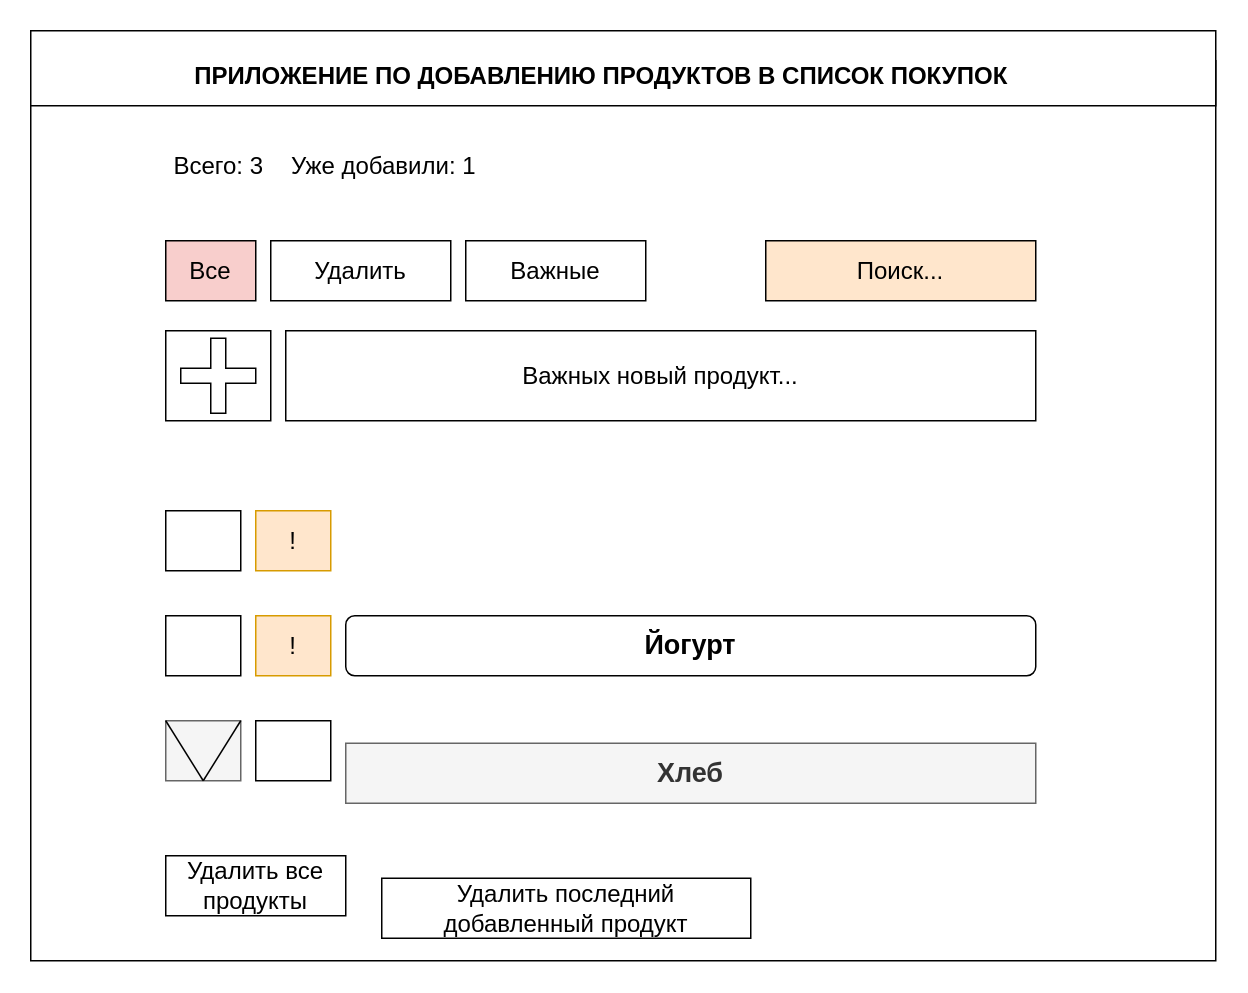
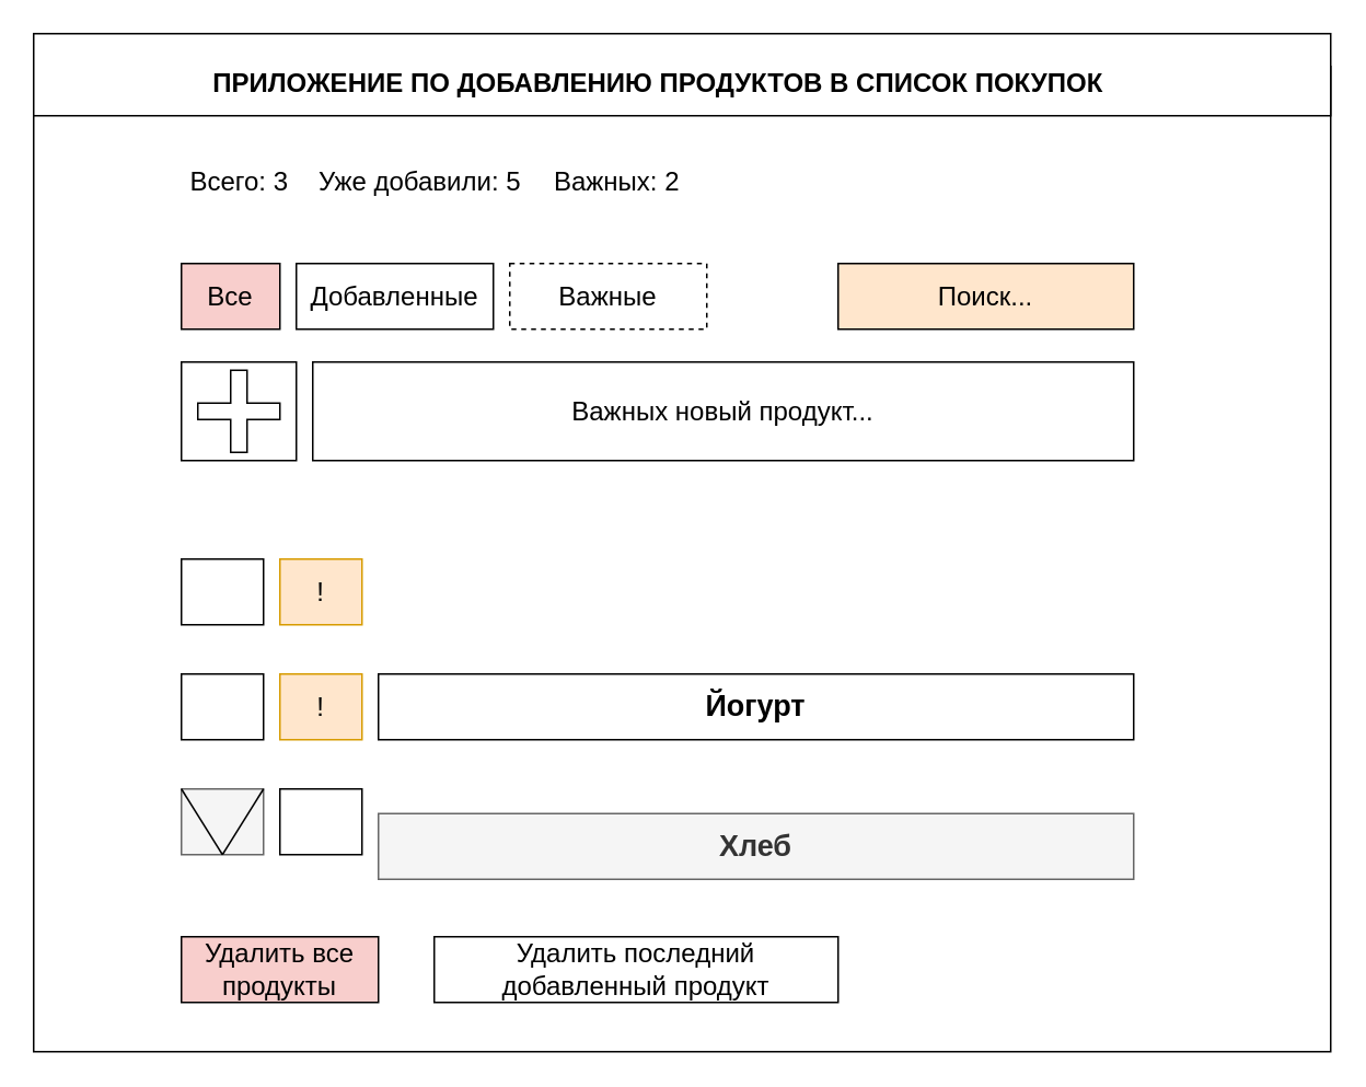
- <mxCell id="19" value="Уже добавили: 1" style="text;html=1;align=center;verticalAlign=middle;resizable=0;points=[];autosize=1;strokeColor=none;fillColor=none;fontSize=16;" parent="1" vertex="1"><mxGeometry x="185" y="100" width="140" height="20" as="geometry" /></mxCell>
+ <mxCell id="19" value="Уже добавили: 5" style="text;html=1;align=center;verticalAlign=middle;resizable=0;points=[];autosize=1;strokeColor=none;fillColor=none;fontSize=16;" parent="1" vertex="1"><mxGeometry x="185" y="100" width="140" height="20" as="geometry" /></mxCell>
+ <mxCell id="23" value="Важных: 2" style="text;html=1;align=center;verticalAlign=middle;resizable=0;points=[];autosize=1;strokeColor=none;fillColor=none;fontSize=16;" parent="1" vertex="1"><mxGeometry x="330" y="100" width="90" height="20" as="geometry" /></mxCell>
- <mxCell id="21" value="Удалить" style="rounded=0;whiteSpace=wrap;html=1;fontSize=16;" parent="1" vertex="1"><mxGeometry x="180" y="160" width="120" height="40" as="geometry" /></mxCell>
+ <mxCell id="21" value="Добавленные" style="rounded=0;whiteSpace=wrap;html=1;fontSize=16;" parent="1" vertex="1"><mxGeometry x="180" y="160" width="120" height="40" as="geometry" /></mxCell>
- <mxCell id="22" value="Важные" style="rounded=0;whiteSpace=wrap;html=1;fontSize=16;" parent="1" vertex="1"><mxGeometry x="310" y="160" width="120" height="40" as="geometry" /></mxCell>
+ <mxCell id="22" value="Важные" style="rounded=0;whiteSpace=wrap;html=1;fontSize=16;dashed=1;" parent="1" vertex="1"><mxGeometry x="310" y="160" width="120" height="40" as="geometry" /></mxCell>
- <mxCell id="3" value="&lt;h2&gt;Йогурт&lt;/h2&gt;" style="whiteSpace=wrap;html=1;rounded=1;" parent="1" vertex="1"><mxGeometry x="230" y="410" width="460" height="40" as="geometry" /></mxCell>
+ <mxCell id="3" value="&lt;h2&gt;Йогурт&lt;/h2&gt;" style="rounded=0;whiteSpace=wrap;html=1;" parent="1" vertex="1"><mxGeometry x="230" y="410" width="460" height="40" as="geometry" /></mxCell>
- <mxCell id="10" value="Удалить все продукты" style="rounded=0;whiteSpace=wrap;html=1;fontSize=16;" parent="1" vertex="1"><mxGeometry x="110" y="570" width="120" height="40" as="geometry" /></mxCell>
+ <mxCell id="10" value="Удалить все продукты" style="rounded=0;whiteSpace=wrap;html=1;fontSize=16;fillColor=#f8cecc;" parent="1" vertex="1"><mxGeometry x="110" y="570" width="120" height="40" as="geometry" /></mxCell>
- <mxCell id="11" value="Удалить последний добавленный продукт" style="rounded=0;whiteSpace=wrap;html=1;fontSize=16;" parent="1" vertex="1"><mxGeometry x="254" y="585" width="246" height="40" as="geometry" /></mxCell>
+ <mxCell id="11" value="Удалить последний добавленный продукт" style="rounded=0;whiteSpace=wrap;html=1;fontSize=16;" parent="1" vertex="1"><mxGeometry x="264" y="570" width="246" height="40" as="geometry" /></mxCell>
